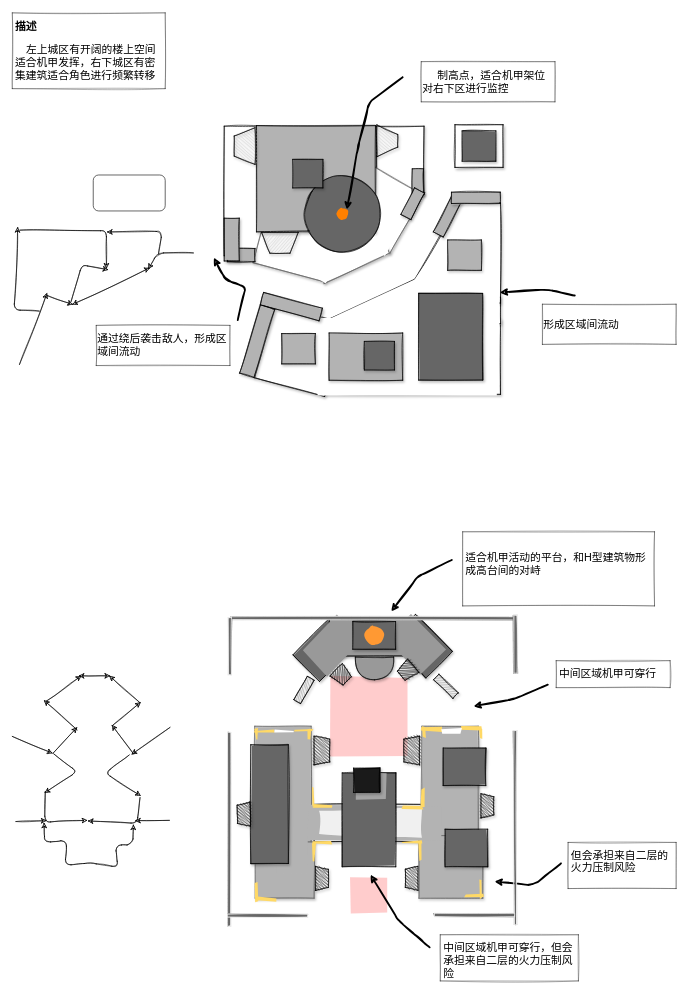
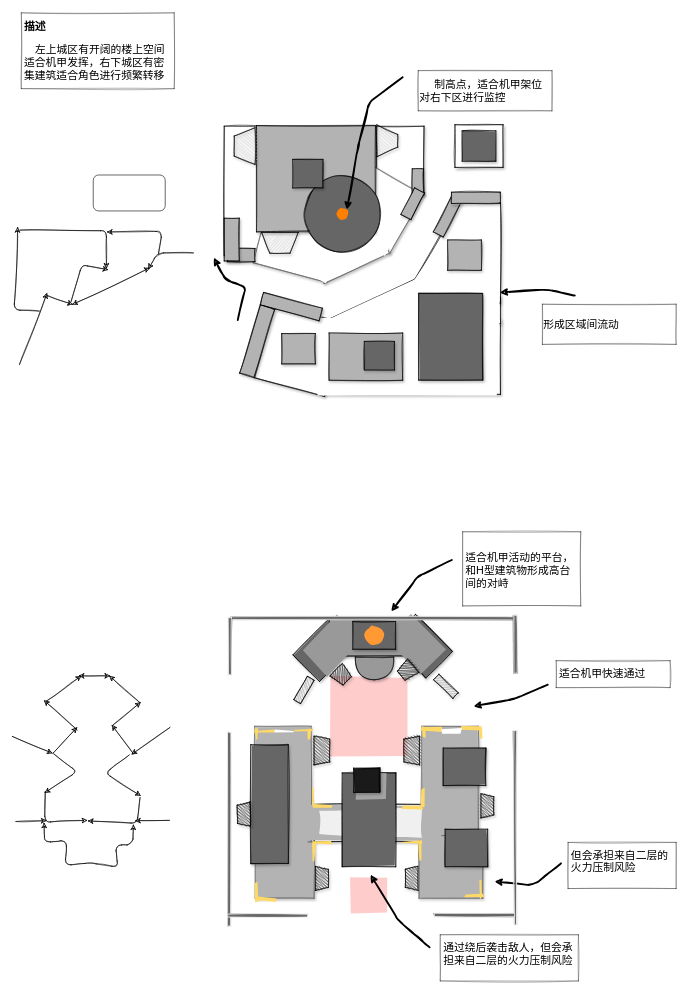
- <mxCell id="33" value="&lt;h1&gt;&lt;font style=&quot;font-size: 18px&quot;&gt;描述&lt;/font&gt;&lt;/h1&gt;&lt;p&gt;&amp;nbsp; &amp;nbsp; &lt;font style=&quot;font-size: 18px&quot;&gt;&amp;nbsp;左上城区有开阔的楼上空间适合机甲发挥，右下城区有密集建筑适合角色进行频繁转移&lt;/font&gt;&lt;/p&gt;" style="text;html=1;spacing=5;spacingTop=-20;whiteSpace=wrap;overflow=hidden;rounded=0;shadow=0;sketch=1;opacity=50;fillColor=#ffffff;strokeColor=#000000;" parent="1" vertex="1"><mxGeometry x="20" y="20.61" width="255" height="126.39" as="geometry" /></mxCell>
+ <mxCell id="33" value="&lt;h1&gt;&lt;font style=&quot;font-size: 18px&quot;&gt;描述&lt;/font&gt;&lt;/h1&gt;&lt;p&gt;&amp;nbsp; &amp;nbsp; &lt;font style=&quot;font-size: 18px&quot;&gt;&amp;nbsp;左上城区有开阔的楼上空间适合机甲发挥，右下城区有密集建筑适合角色进行频繁转移&lt;/font&gt;&lt;/p&gt;" style="text;html=1;spacing=5;spacingTop=-20;whiteSpace=wrap;overflow=hidden;rounded=0;shadow=0;sketch=1;opacity=50;fillColor=#ffffff;strokeColor=#000000;" parent="1" vertex="1"><mxGeometry x="35" y="20.61" width="255" height="126.39" as="geometry" /></mxCell>
- <mxCell id="143" value="&lt;font style=&quot;font-size: 18px&quot;&gt;&amp;nbsp; &amp;nbsp; &amp;nbsp;制高点，适合机甲架位对右下区进行监控&lt;/font&gt;" style="text;html=1;align=left;verticalAlign=middle;whiteSpace=wrap;rounded=0;sketch=1;fillColor=#ffffff;strokeColor=#000000;opacity=50;" parent="1" vertex="1"><mxGeometry x="702" y="102" width="223" height="67" as="geometry" /></mxCell>
+ <mxCell id="143" value="&lt;font style=&quot;font-size: 18px&quot;&gt;&amp;nbsp; &amp;nbsp; &amp;nbsp;制高点，适合机甲架位对右下区进行监控&lt;/font&gt;" style="text;html=1;align=left;verticalAlign=middle;whiteSpace=wrap;rounded=0;sketch=1;fillColor=#ffffff;strokeColor=#000000;opacity=50;" parent="1" vertex="1"><mxGeometry x="697" y="117" width="223" height="67" as="geometry" /></mxCell>
- <mxCell id="147" value="&lt;font style=&quot;font-size: 18px&quot;&gt;通过绕后袭击敌人，形成区域间流动&lt;br&gt;&lt;/font&gt;" style="text;html=1;align=left;verticalAlign=middle;whiteSpace=wrap;rounded=0;sketch=1;fillColor=#ffffff;strokeColor=#000000;opacity=50;" parent="1" vertex="1"><mxGeometry x="160" y="541.8" width="223" height="67" as="geometry" /></mxCell>
- <mxCell id="138" value="&lt;font style=&quot;font-size: 18px&quot;&gt;&lt;br&gt;&lt;br&gt;适合机甲活动的平台，和H型建筑物形成高台间的对峙&lt;/font&gt;" style="text;html=1;spacing=5;spacingTop=-20;whiteSpace=wrap;overflow=hidden;rounded=0;shadow=0;sketch=1;opacity=50;fillColor=#ffffff;strokeColor=#000000;" parent="1" vertex="1"><mxGeometry x="771.04" y="886" width="320" height="123.62" as="geometry" /></mxCell>
+ <mxCell id="138" value="&lt;font style=&quot;font-size: 18px&quot;&gt;&lt;br&gt;&lt;br&gt;适合机甲活动的平台，和H型建筑物形成高台间的对峙&lt;/font&gt;" style="text;html=1;spacing=5;spacingTop=-20;whiteSpace=wrap;overflow=hidden;rounded=0;shadow=0;sketch=1;opacity=50;fillColor=#ffffff;strokeColor=#000000;" parent="1" vertex="1"><mxGeometry x="771.04" y="886" width="197" height="123.62" as="geometry" /></mxCell>
- <mxCell id="140" value="&lt;font style=&quot;font-size: 18px&quot;&gt;&lt;br&gt;中间区域机甲可穿行&lt;/font&gt;" style="text;html=1;spacing=5;spacingTop=-20;whiteSpace=wrap;overflow=hidden;rounded=0;shadow=0;sketch=1;opacity=50;fillColor=#ffffff;strokeColor=#000000;" parent="1" vertex="1"><mxGeometry x="927" y="1100.91" width="189.96" height="45" as="geometry" /></mxCell>
+ <mxCell id="140" value="&lt;font style=&quot;font-size: 18px&quot;&gt;&lt;br&gt;适合机甲快速通过&lt;/font&gt;" style="text;html=1;spacing=5;spacingTop=-20;whiteSpace=wrap;overflow=hidden;rounded=0;shadow=0;sketch=1;opacity=50;fillColor=#ffffff;strokeColor=#000000;" parent="1" vertex="1"><mxGeometry x="927" y="1100.91" width="189.96" height="45" as="geometry" /></mxCell>
- <mxCell id="113" value="&lt;font style=&quot;font-size: 18px&quot;&gt;&lt;br&gt;中间区域机甲可穿行，但会承担来自二层的火力压制风险&lt;/font&gt;" style="text;html=1;spacing=5;spacingTop=-20;whiteSpace=wrap;overflow=hidden;rounded=0;shadow=0;sketch=1;opacity=50;fillColor=#ffffff;strokeColor=#000000;" parent="52" vertex="1"><mxGeometry x="424.58" y="531" width="230.42" height="77" as="geometry" /></mxCell>
+ <mxCell id="113" value="&lt;font style=&quot;font-size: 18px&quot;&gt;&lt;br&gt;通过绕后袭击敌人，但会承担来自二层的火力压制风险&lt;/font&gt;" style="text;html=1;spacing=5;spacingTop=-20;whiteSpace=wrap;overflow=hidden;rounded=0;shadow=0;sketch=1;opacity=50;fillColor=#ffffff;strokeColor=#000000;" parent="52" vertex="1"><mxGeometry x="424.58" y="531" width="230.42" height="77" as="geometry" /></mxCell>
